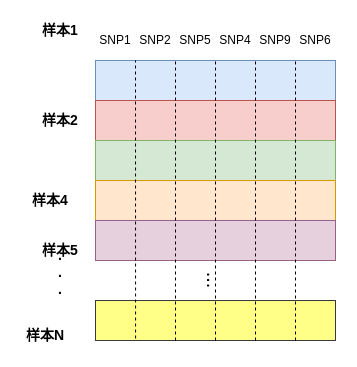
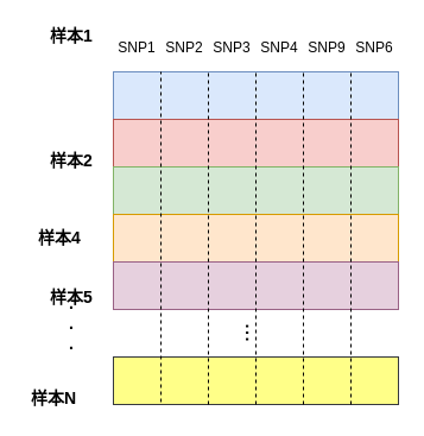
- <mxCell id="22" value="SNP5" style="text;html=1;strokeColor=none;fillColor=none;align=center;verticalAlign=middle;whiteSpace=wrap;rounded=0;" vertex="1" parent="1"><mxGeometry x="175" y="30" width="40" height="20" as="geometry" /></mxCell>
+ <mxCell id="22" value="SNP3" style="text;html=1;strokeColor=none;fillColor=none;align=center;verticalAlign=middle;whiteSpace=wrap;rounded=0;" vertex="1" parent="1"><mxGeometry x="175" y="30" width="40" height="20" as="geometry" /></mxCell>
- <mxCell id="15" value="&lt;font style=&quot;font-size: 14px&quot;&gt;&lt;b&gt;样本2&lt;/b&gt;&lt;/font&gt;" style="text;html=1;strokeColor=none;fillColor=none;align=center;verticalAlign=middle;whiteSpace=wrap;rounded=0;" vertex="1" parent="1"><mxGeometry x="35" y="110" width="50" height="20" as="geometry" /></mxCell>
+ <mxCell id="15" value="&lt;font style=&quot;font-size: 14px&quot;&gt;&lt;b&gt;样本2&lt;/b&gt;&lt;/font&gt;" style="text;html=1;strokeColor=none;fillColor=none;align=center;verticalAlign=middle;whiteSpace=wrap;rounded=0;" vertex="1" parent="1"><mxGeometry x="35" y="125" width="50" height="20" as="geometry" /></mxCell>
